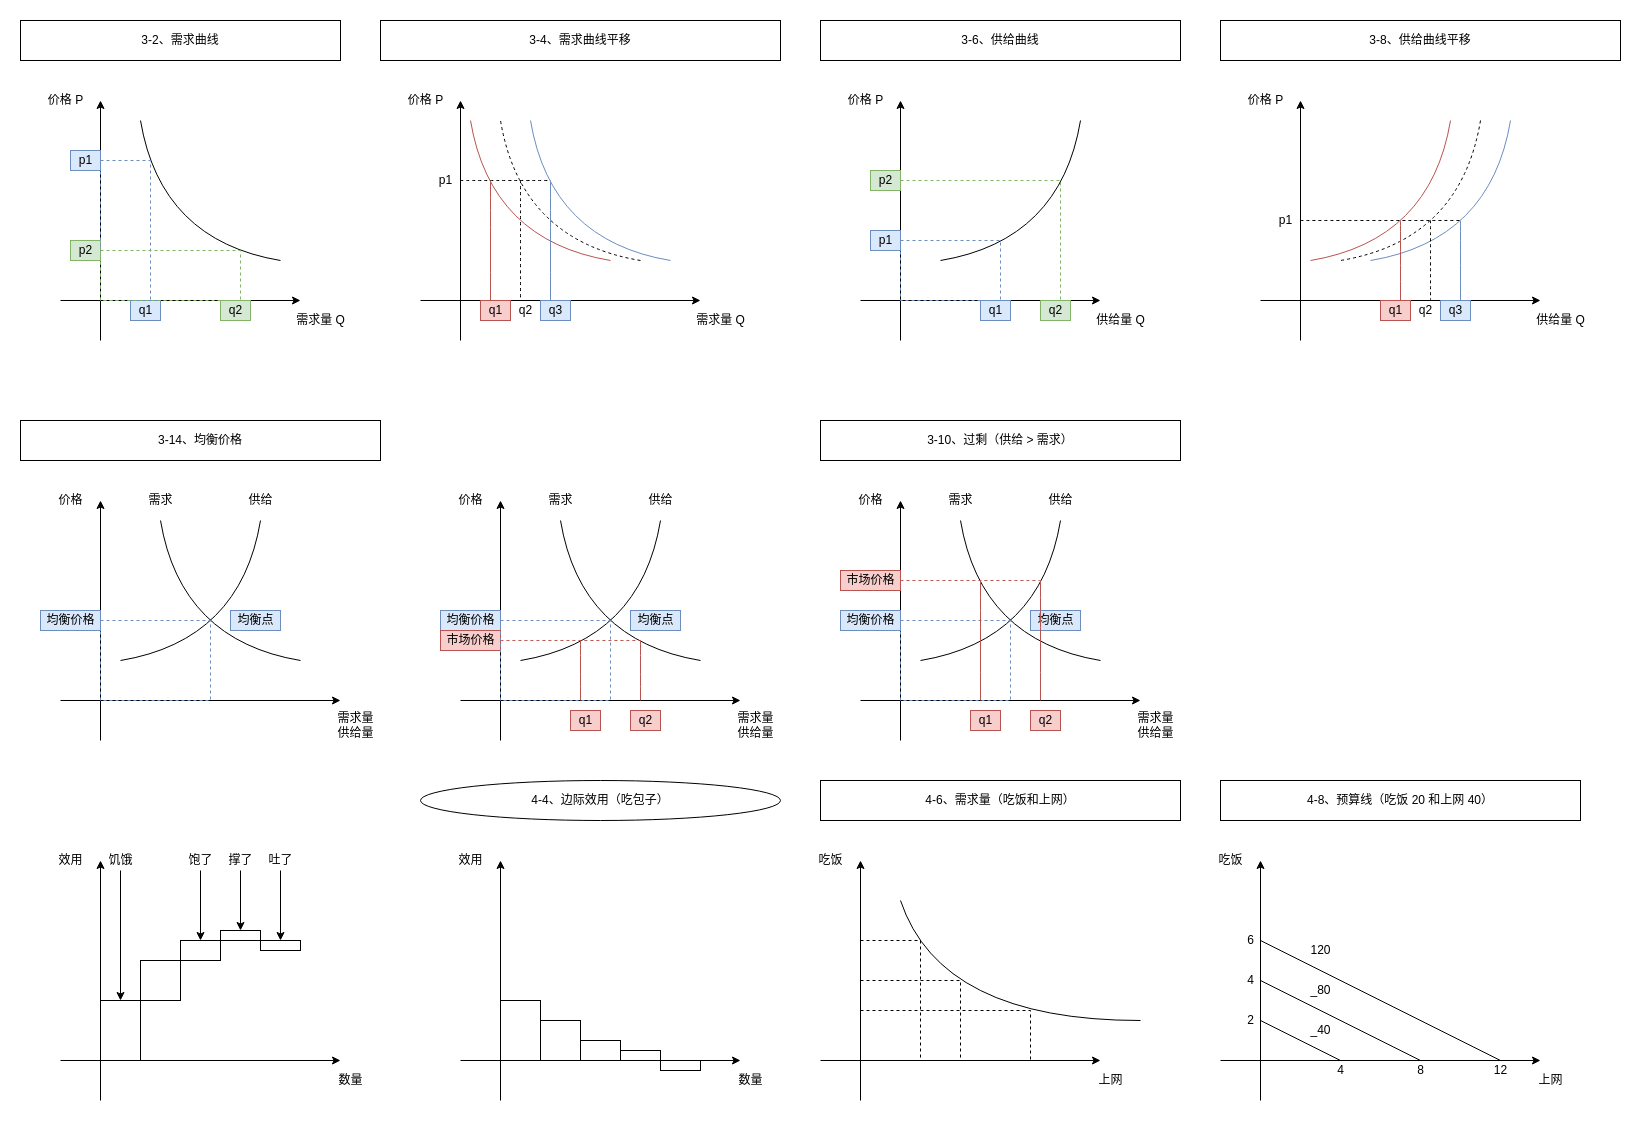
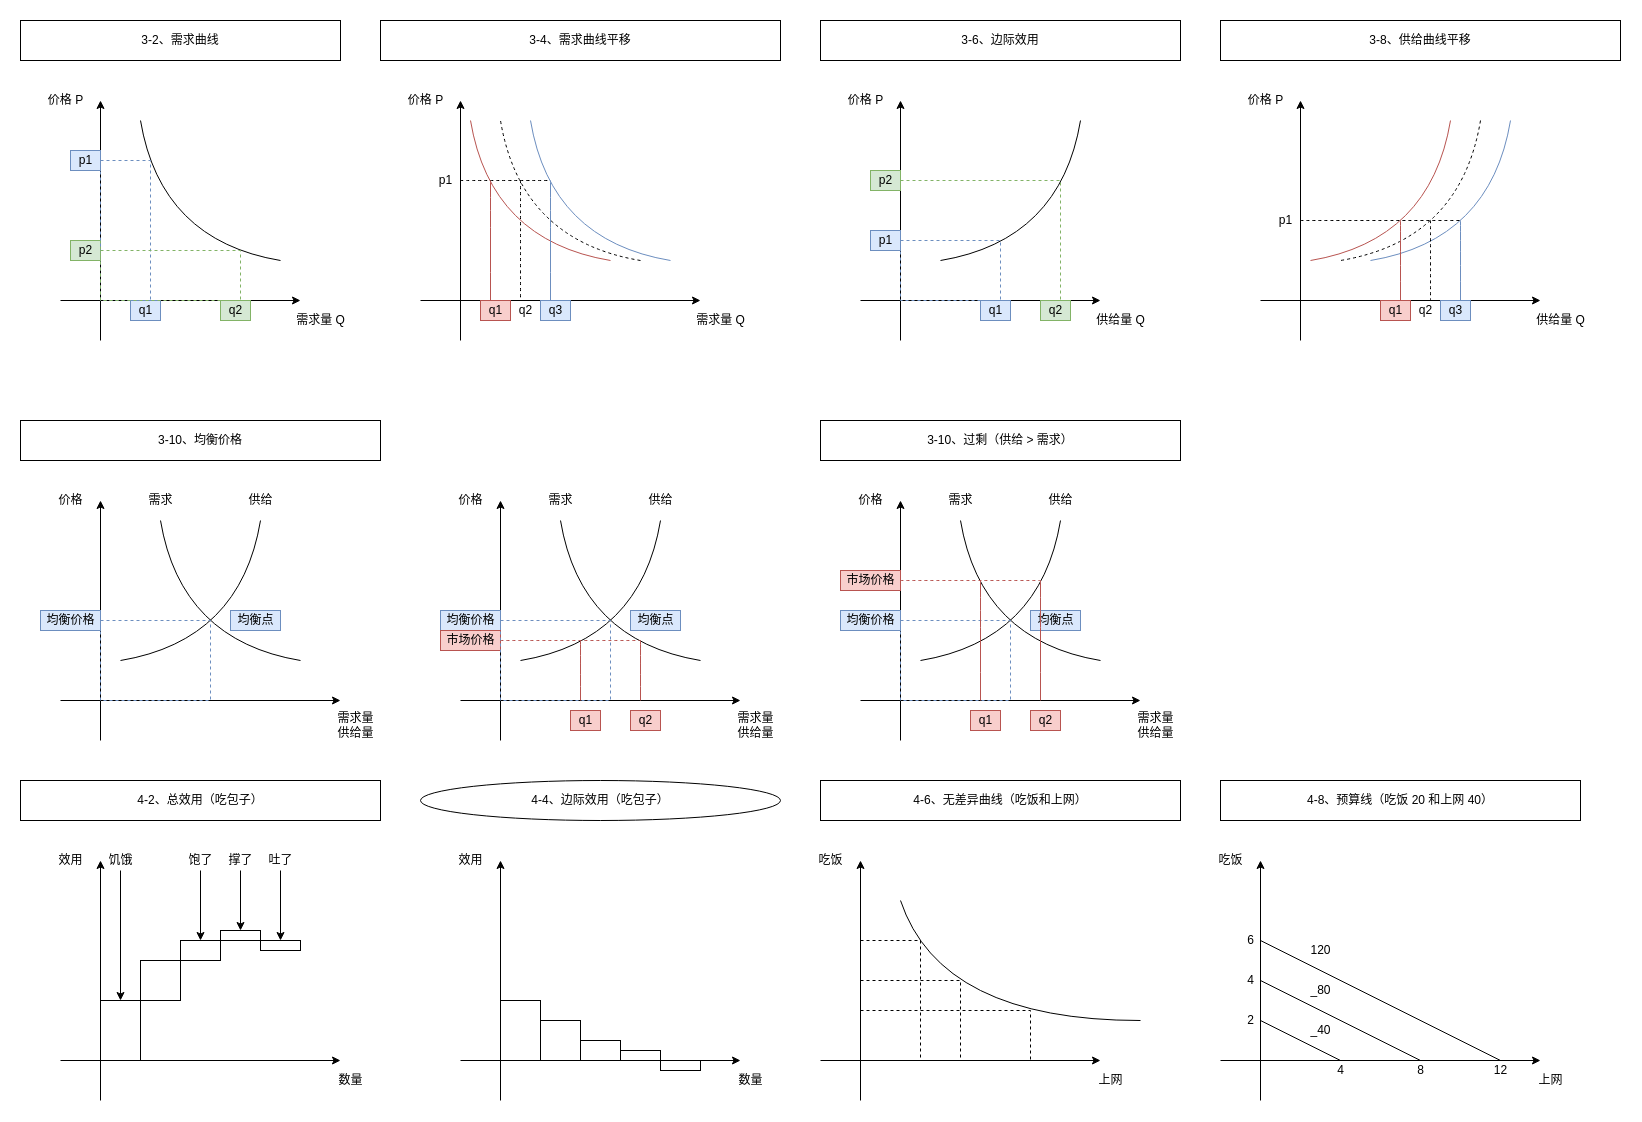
- <mxCell id="36" value="3-6、供给曲线" style="rounded=0;whiteSpace=wrap;html=1;strokeColor=default;fillColor=none;" parent="1" vertex="1"><mxGeometry x="820" y="20" width="360" height="40" as="geometry" /></mxCell>
+ <mxCell id="36" value="3-6、边际效用" style="rounded=0;whiteSpace=wrap;html=1;strokeColor=default;fillColor=none;" parent="1" vertex="1"><mxGeometry x="820" y="20" width="360" height="40" as="geometry" /></mxCell>
- <mxCell id="63" value="3-14、均衡价格" style="rounded=0;whiteSpace=wrap;html=1;strokeColor=default;fillColor=none;" parent="1" vertex="1"><mxGeometry x="20" y="420" width="360" height="40" as="geometry" /></mxCell>
+ <mxCell id="63" value="3-10、均衡价格" style="rounded=0;whiteSpace=wrap;html=1;strokeColor=default;fillColor=none;" parent="1" vertex="1"><mxGeometry x="20" y="420" width="360" height="40" as="geometry" /></mxCell>
+ <mxCell id="109" value="4-2、总效用（吃包子）" style="rounded=0;whiteSpace=wrap;html=1;strokeColor=default;fillColor=none;" parent="1" vertex="1"><mxGeometry x="20" y="780" width="360" height="40" as="geometry" /></mxCell>
- <mxCell id="133" value="4-6、需求量（吃饭和上网）" style="rounded=0;whiteSpace=wrap;html=1;strokeColor=default;fillColor=none;" vertex="1" parent="1"><mxGeometry x="820" y="780" width="360" height="40" as="geometry" /></mxCell>
+ <mxCell id="133" value="4-6、无差异曲线（吃饭和上网）" style="rounded=0;whiteSpace=wrap;html=1;strokeColor=default;fillColor=none;" vertex="1" parent="1"><mxGeometry x="820" y="780" width="360" height="40" as="geometry" /></mxCell>
